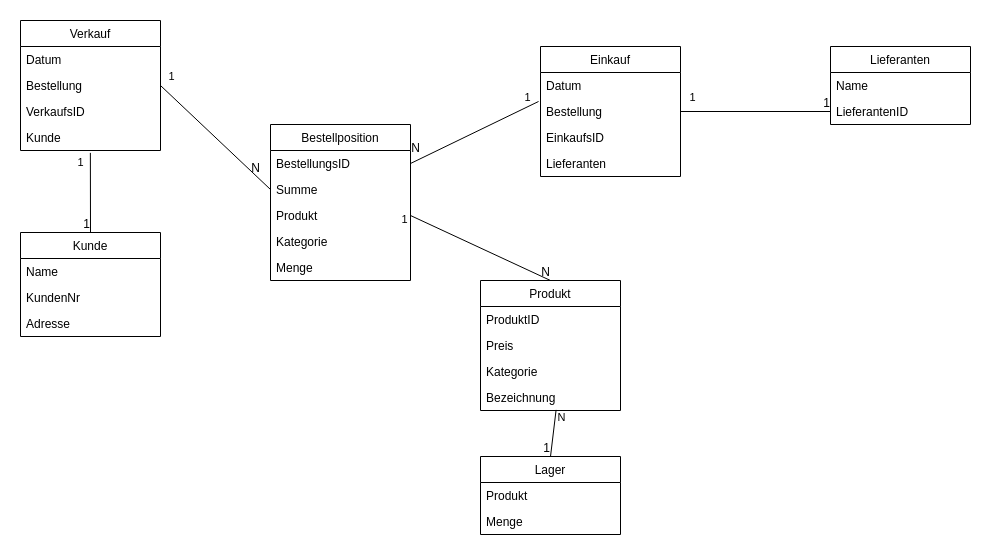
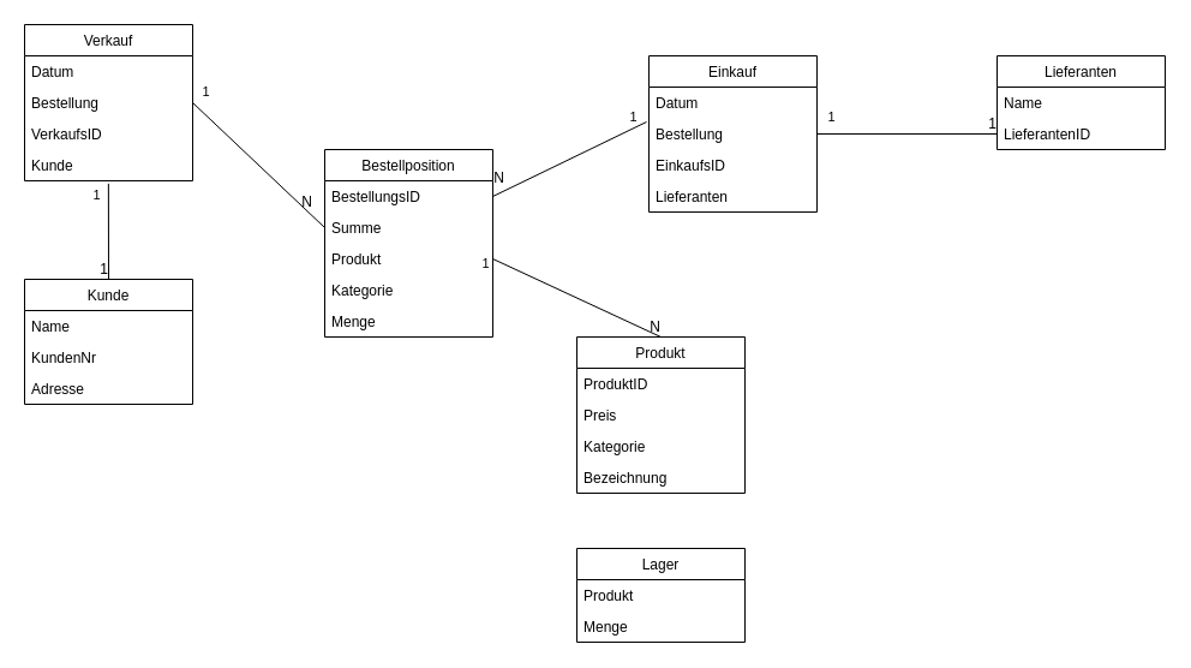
- <mxCell id="42" value="" style="endArrow=none;html=1;rounded=0;exitX=0.54;exitY=0.977;exitDx=0;exitDy=0;exitPerimeter=0;entryX=0.5;entryY=0;entryDx=0;entryDy=0;" parent="1" source="6" target="7" edge="1"><mxGeometry relative="1" as="geometry"><mxPoint x="630" y="346" as="sourcePoint" /><mxPoint x="790" y="346" as="targetPoint" /></mxGeometry></mxCell>
- <mxCell id="43" value="1" style="resizable=0;html=1;align=right;verticalAlign=bottom;" parent="42" connectable="0" vertex="1"><mxGeometry x="1" relative="1" as="geometry" /></mxCell>
- <mxCell id="44" value="N" style="edgeLabel;html=1;align=center;verticalAlign=middle;resizable=0;points=[];" parent="42" vertex="1" connectable="0"><mxGeometry x="-0.689" relative="1" as="geometry"><mxPoint x="5.27" as="offset" /></mxGeometry></mxCell>
